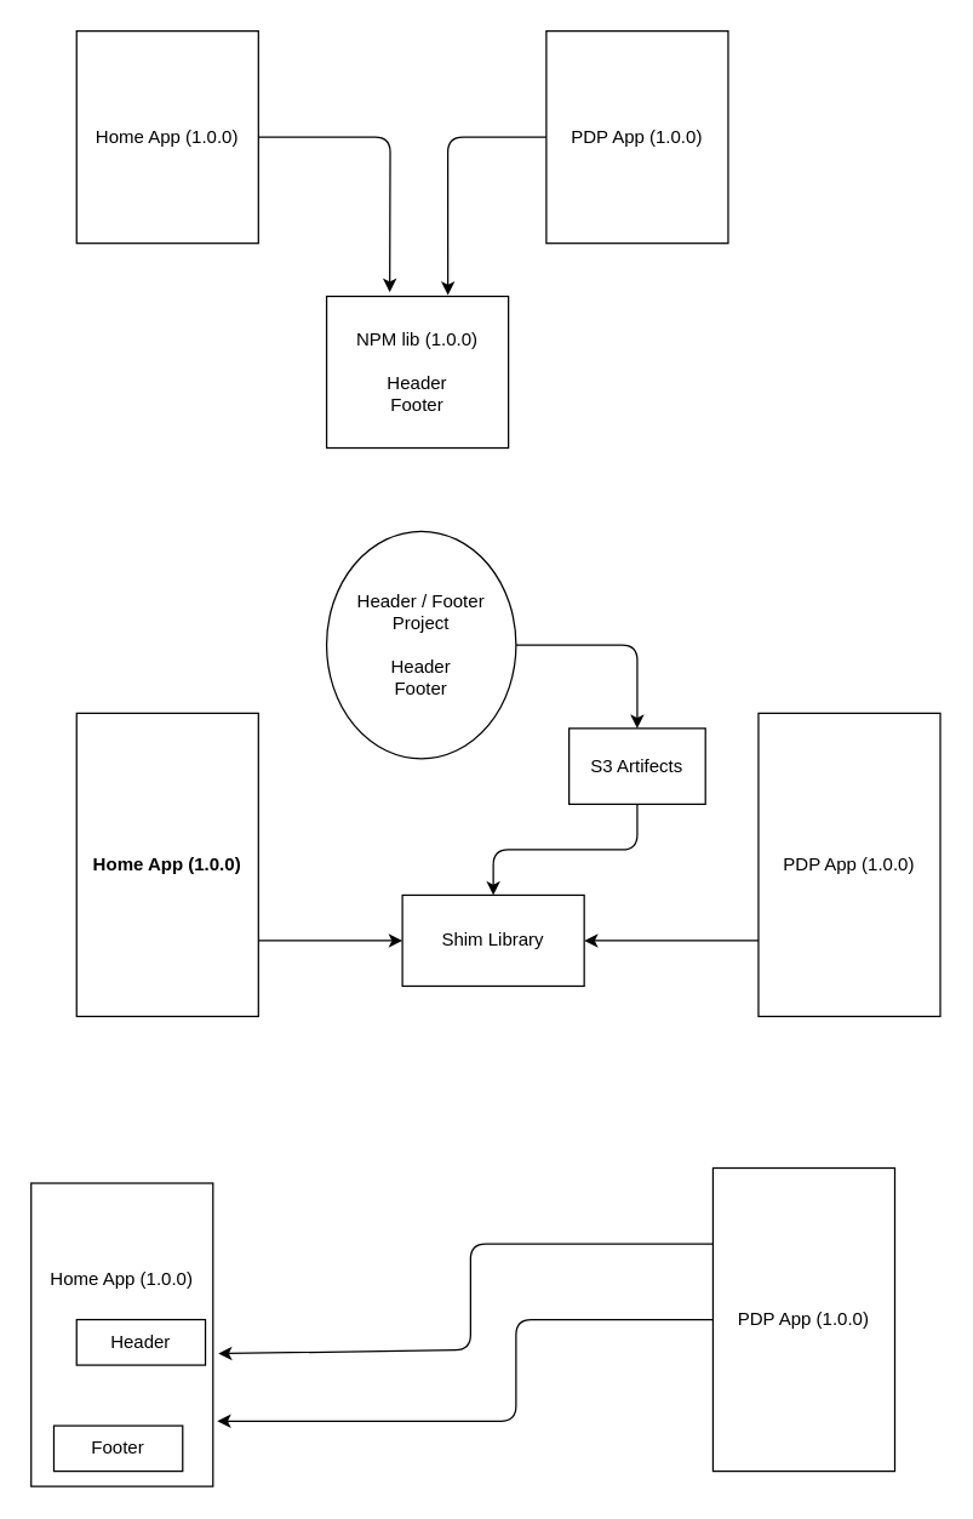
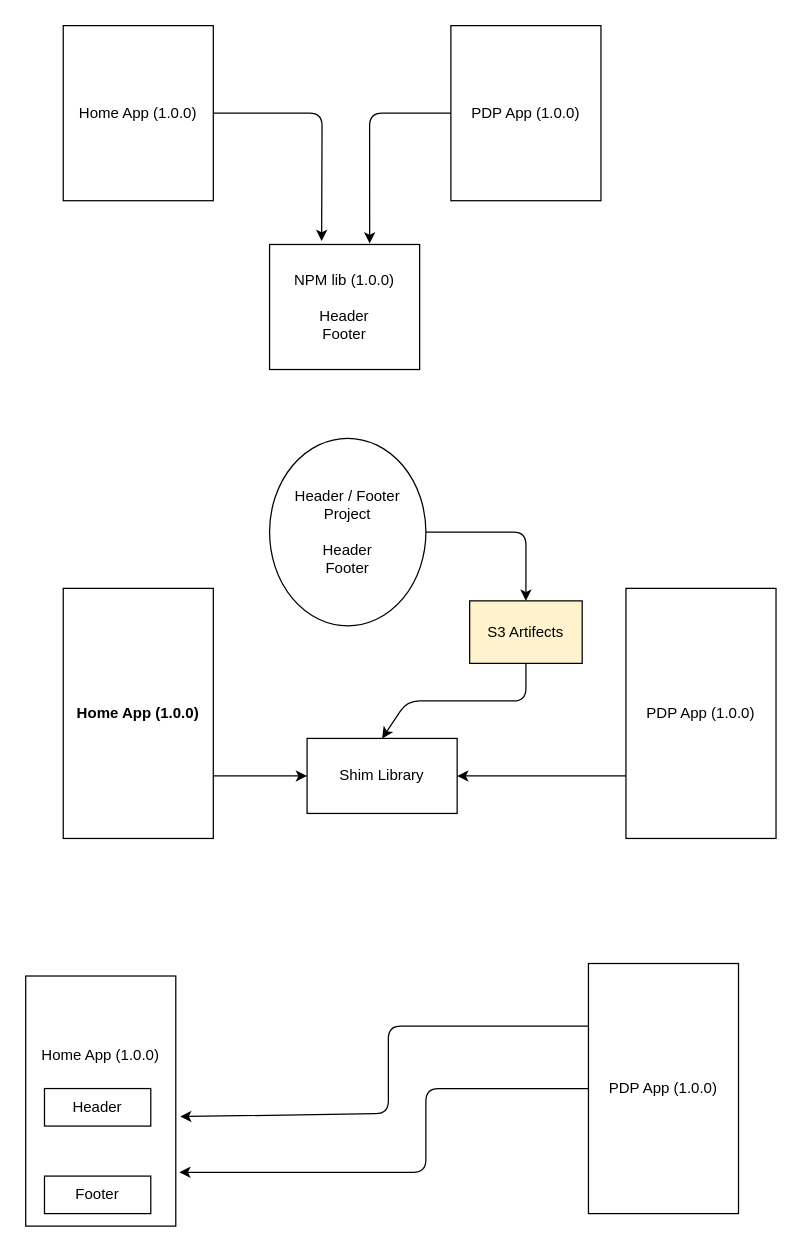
- <mxCell id="14" value="S3 Artifects" style="whiteSpace=wrap;html=1;" vertex="1" parent="1"><mxGeometry x="375" y="480" width="90" height="50" as="geometry" /></mxCell>
+ <mxCell id="14" value="S3 Artifects" style="whiteSpace=wrap;html=1;fillColor=#fff2cc;" vertex="1" parent="1"><mxGeometry x="375" y="480" width="90" height="50" as="geometry" /></mxCell>
- <mxCell id="15" value="Shim Library" style="whiteSpace=wrap;html=1;" vertex="1" parent="1"><mxGeometry x="265" y="590" width="120" height="60" as="geometry" /></mxCell>
+ <mxCell id="15" value="Shim Library" style="whiteSpace=wrap;html=1;" vertex="1" parent="1"><mxGeometry x="245" y="590" width="120" height="60" as="geometry" /></mxCell>
- <mxCell id="17" value="Header" style="whiteSpace=wrap;html=1;" vertex="1" parent="1"><mxGeometry x="50" y="870" width="85" height="30" as="geometry" /></mxCell>
+ <mxCell id="17" value="Header" style="whiteSpace=wrap;html=1;" vertex="1" parent="1"><mxGeometry x="35" y="870" width="85" height="30" as="geometry" /></mxCell>
